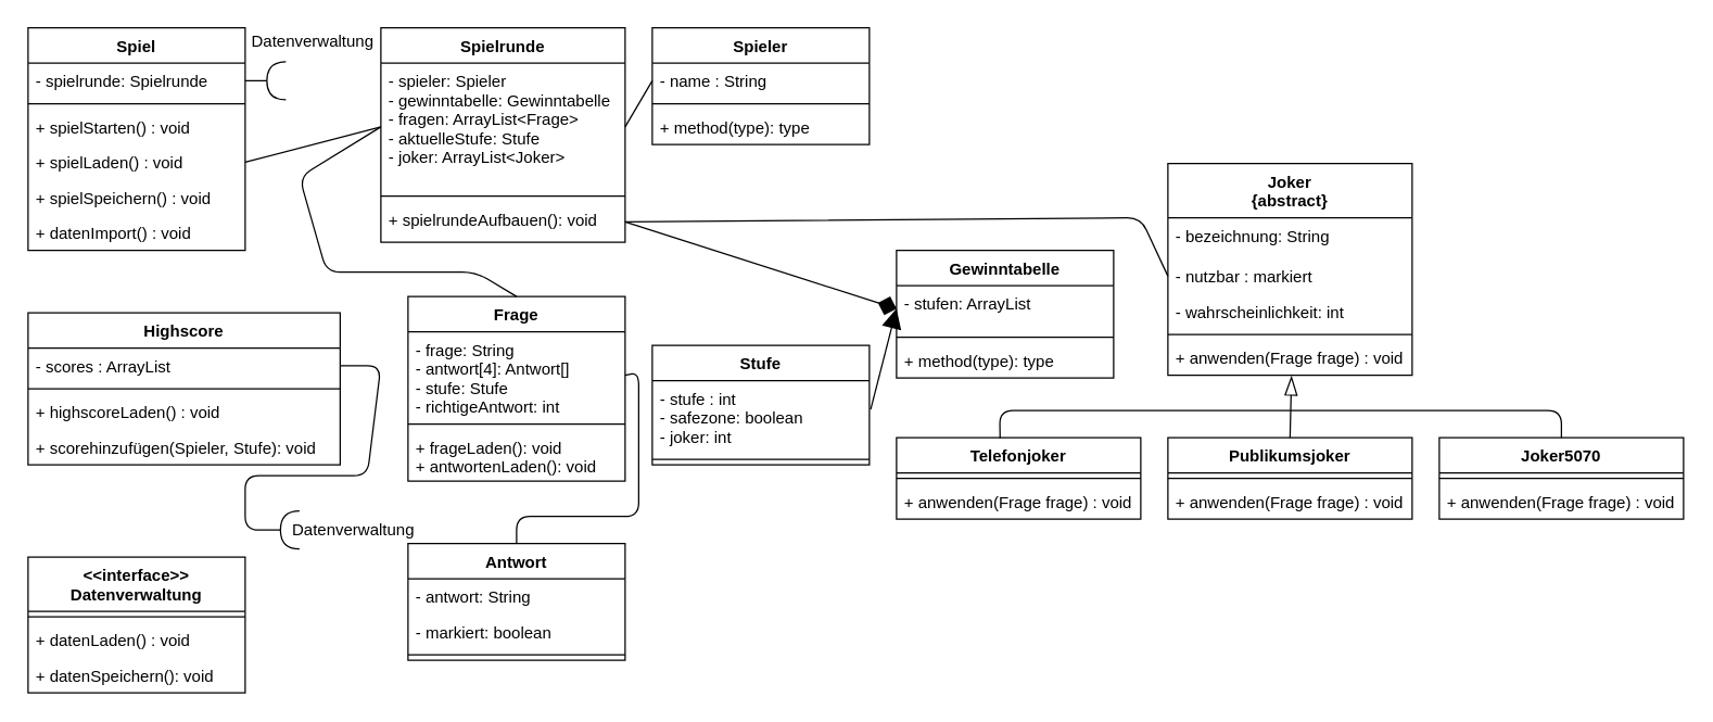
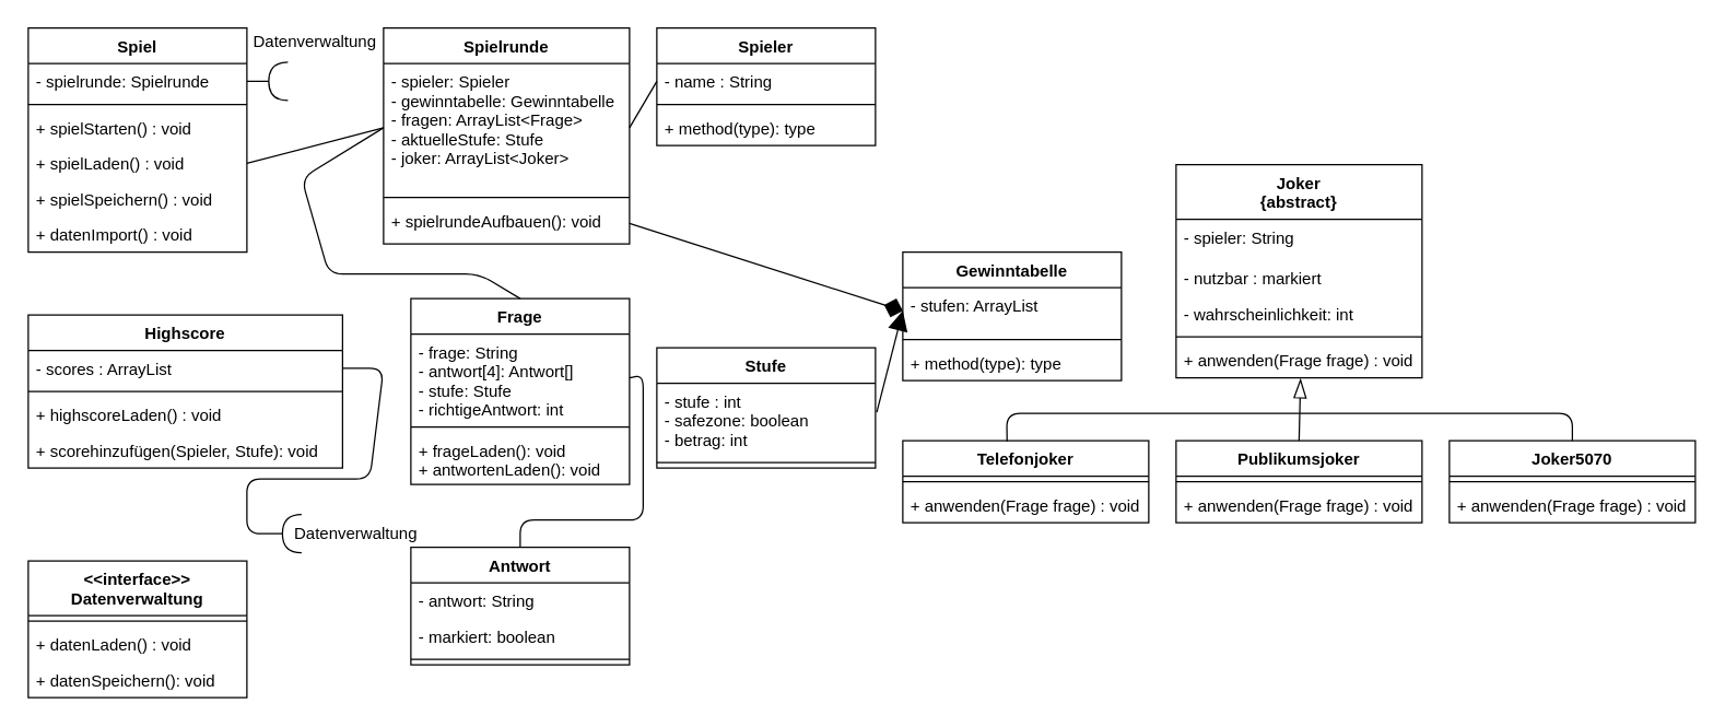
- <mxCell id="63" value="" style="endArrow=none;html=1;endSize=12;entryX=1;entryY=0.5;entryDx=0;entryDy=0;exitX=0;exitY=0.5;exitDx=0;exitDy=0;" edge="1" parent="1" source="19" target="16"><mxGeometry width="50" height="50" relative="1" as="geometry"><mxPoint x="410" y="480" as="sourcePoint" /><mxPoint x="460" y="430" as="targetPoint" /><Array as="points"><mxPoint x="840" y="160" /></Array></mxGeometry></mxCell>
- <mxCell id="18" value="- bezeichnung: String" style="text;strokeColor=none;fillColor=none;align=left;verticalAlign=top;spacingLeft=4;spacingRight=4;overflow=hidden;rotatable=0;points=[[0,0.5],[1,0.5]];portConstraint=eastwest;" vertex="1" parent="17"><mxGeometry y="40" width="180" height="30" as="geometry" /></mxCell>
+ <mxCell id="18" value="- spieler: String" style="text;strokeColor=none;fillColor=none;align=left;verticalAlign=top;spacingLeft=4;spacingRight=4;overflow=hidden;rotatable=0;points=[[0,0.5],[1,0.5]];portConstraint=eastwest;" vertex="1" parent="17"><mxGeometry y="40" width="180" height="30" as="geometry" /></mxCell>
- <mxCell id="7" value="- stufe : int&#10;- safezone: boolean&#10;- joker: int" style="text;strokeColor=none;fillColor=none;align=left;verticalAlign=top;spacingLeft=4;spacingRight=4;overflow=hidden;rotatable=0;points=[[0,0.5],[1,0.5]];portConstraint=eastwest;" vertex="1" parent="6"><mxGeometry y="26" width="160" height="54" as="geometry" /></mxCell>
+ <mxCell id="7" value="- stufe : int&#10;- safezone: boolean&#10;- betrag: int" style="text;strokeColor=none;fillColor=none;align=left;verticalAlign=top;spacingLeft=4;spacingRight=4;overflow=hidden;rotatable=0;points=[[0,0.5],[1,0.5]];portConstraint=eastwest;" vertex="1" parent="6"><mxGeometry y="26" width="160" height="54" as="geometry" /></mxCell>
